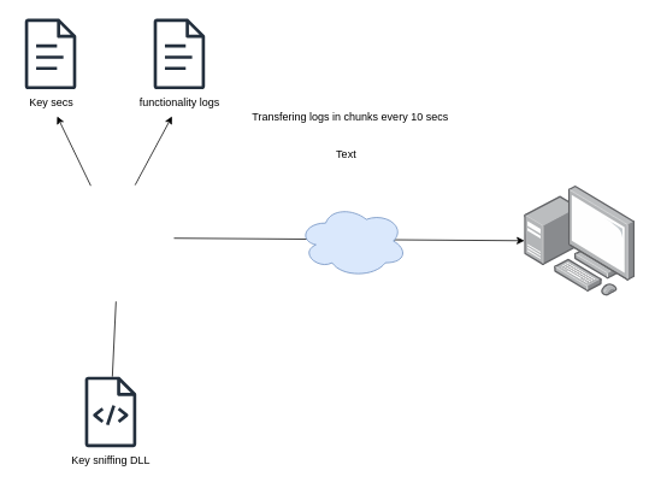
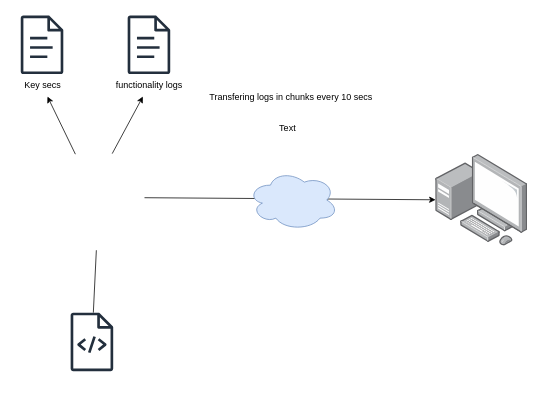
- <mxCell id="6" value="Key sniffing DLL" style="text;html=1;align=center;verticalAlign=middle;resizable=0;points=[];autosize=1;strokeColor=none;fillColor=none;" vertex="1" parent="4"><mxGeometry y="78" width="110" height="30" as="geometry" /></mxCell>
